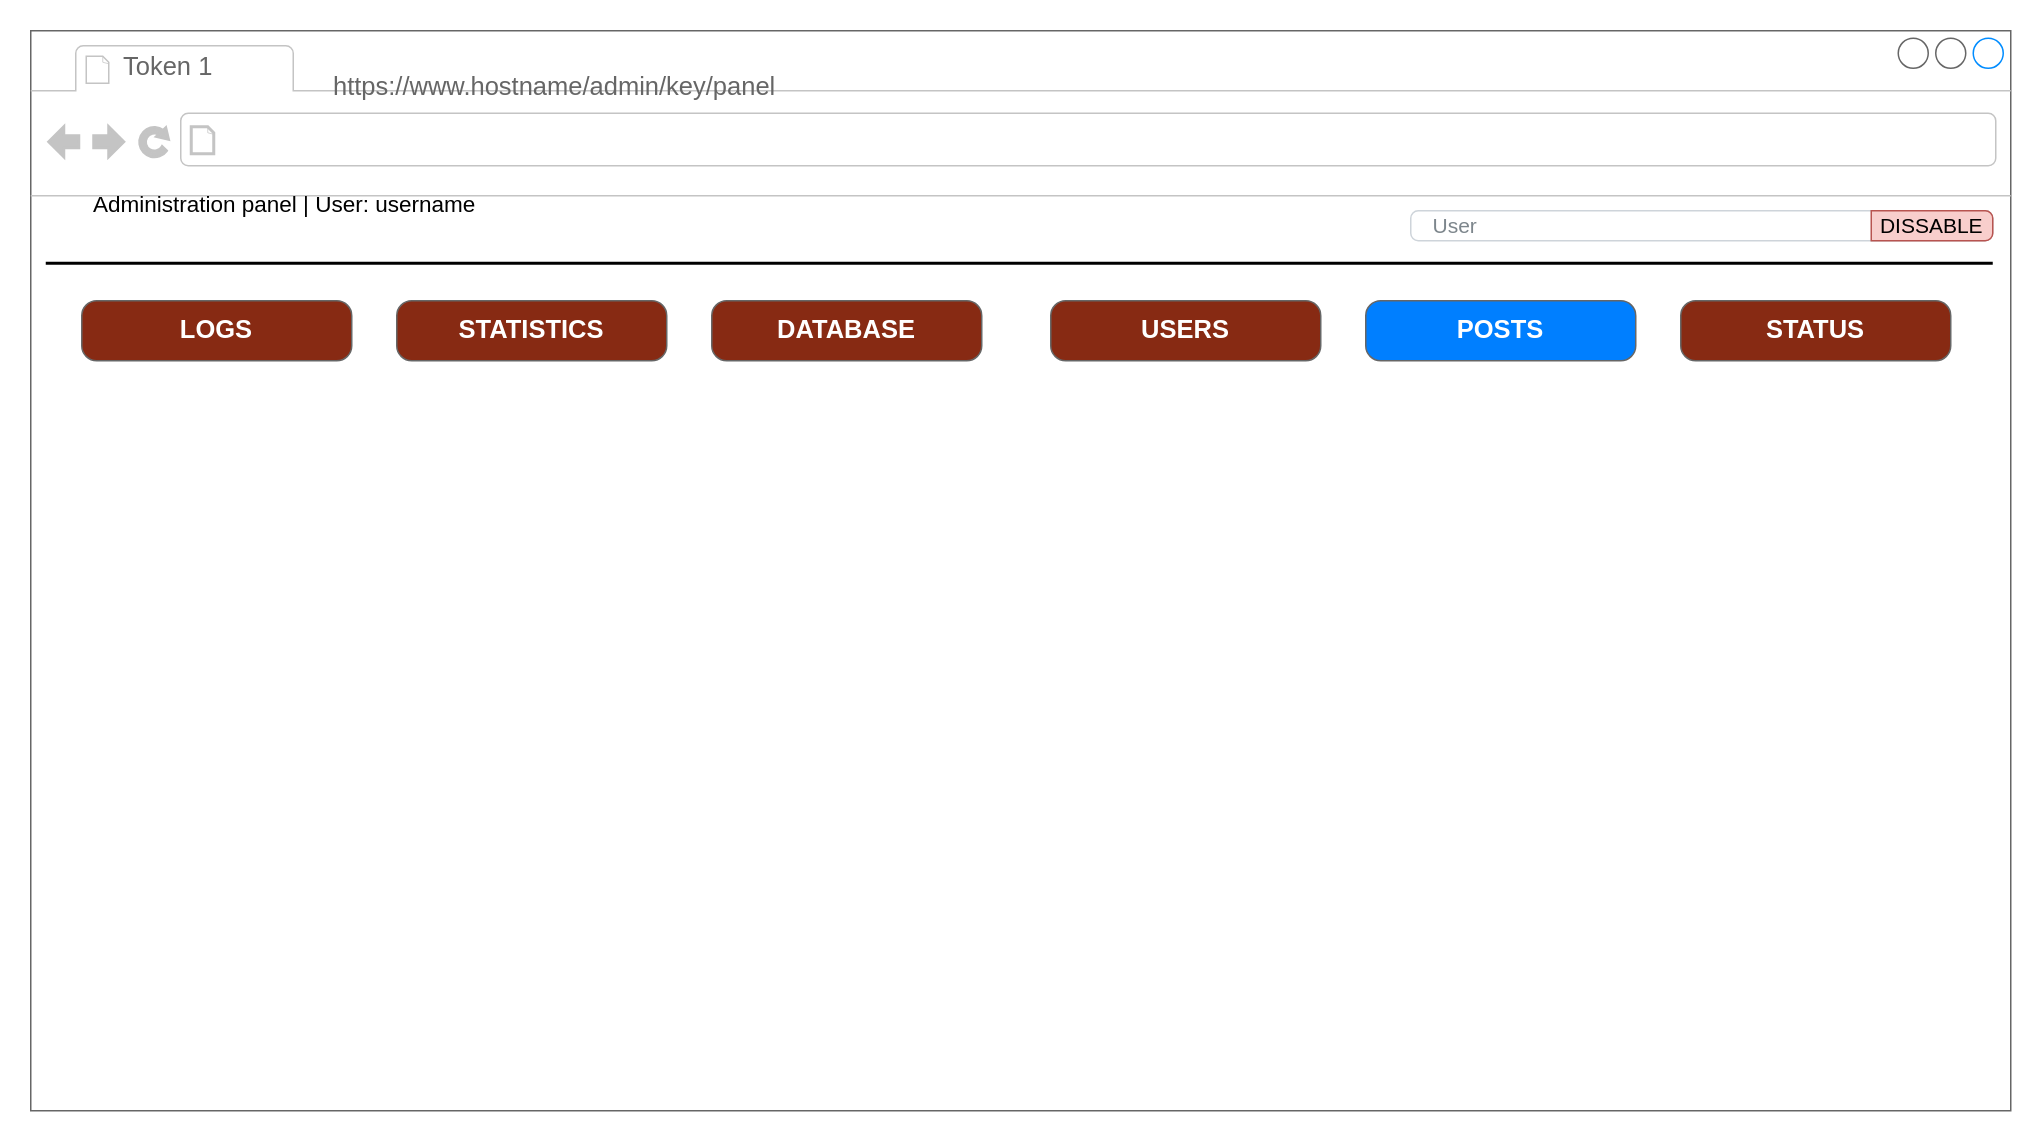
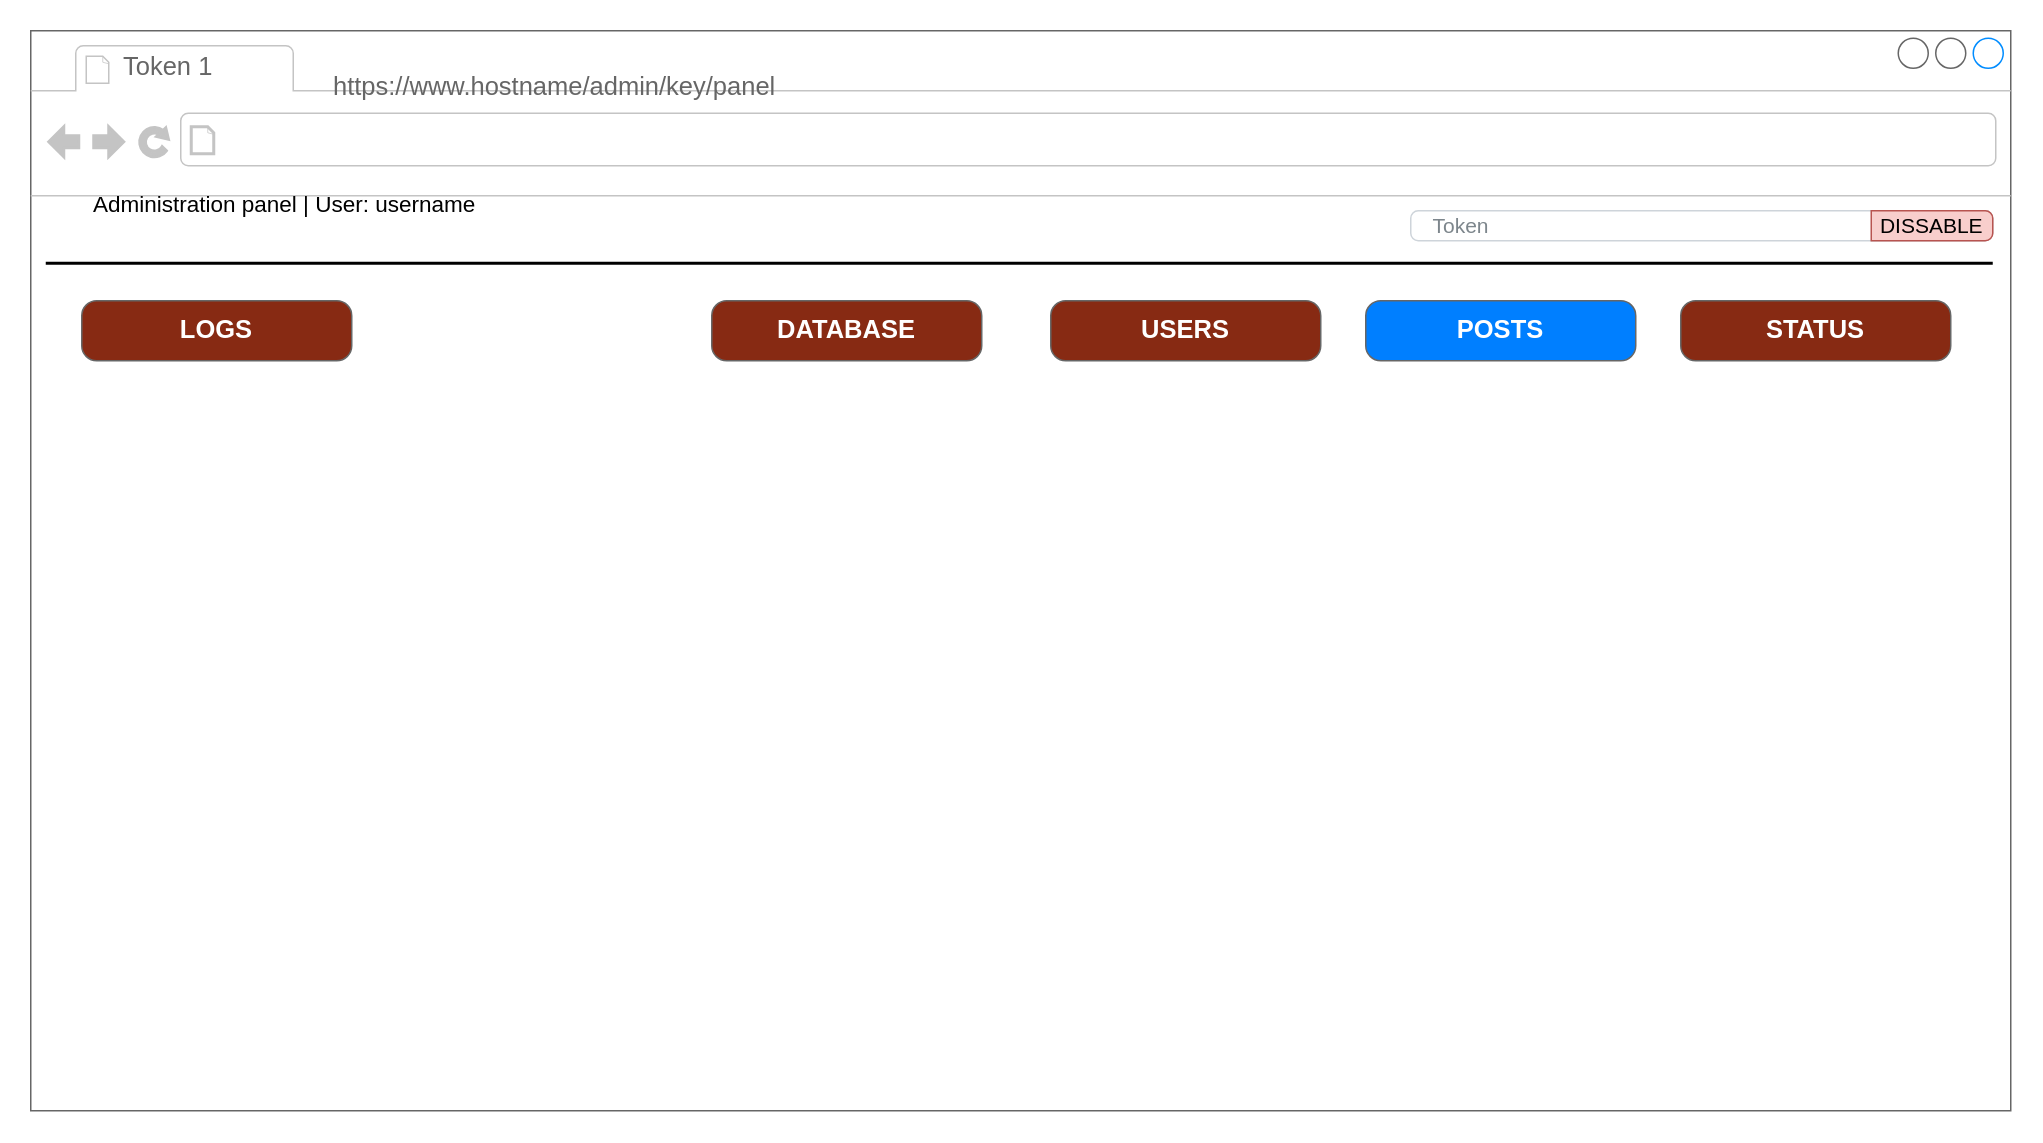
- <mxCell id="5" value="User" style="html=1;shadow=0;dashed=0;shape=mxgraph.bootstrap.rrect;rSize=5;strokeColor=#CED4DA;html=1;whiteSpace=wrap;fillColor=#FFFFFF;fontColor=#7D868C;align=left;spacingLeft=0;spacing=15;fontSize=14;" parent="2" vertex="1"><mxGeometry x="920" y="120" width="388" height="20" as="geometry" /></mxCell>
+ <mxCell id="5" value="Token" style="html=1;shadow=0;dashed=0;shape=mxgraph.bootstrap.rrect;rSize=5;strokeColor=#CED4DA;html=1;whiteSpace=wrap;fillColor=#FFFFFF;fontColor=#7D868C;align=left;spacingLeft=0;spacing=15;fontSize=14;" parent="2" vertex="1"><mxGeometry x="920" y="120" width="388" height="20" as="geometry" /></mxCell>
- <mxCell id="11" value="STATISTICS" style="strokeWidth=1;shadow=0;dashed=0;align=center;html=1;shape=mxgraph.mockup.buttons.button;strokeColor=#666666;fontColor=#ffffff;mainText=;buttonStyle=round;fontSize=17;fontStyle=1;fillColor=#872A13;whiteSpace=wrap;" parent="9" vertex="1"><mxGeometry x="210" width="180" height="40" as="geometry" /></mxCell>
